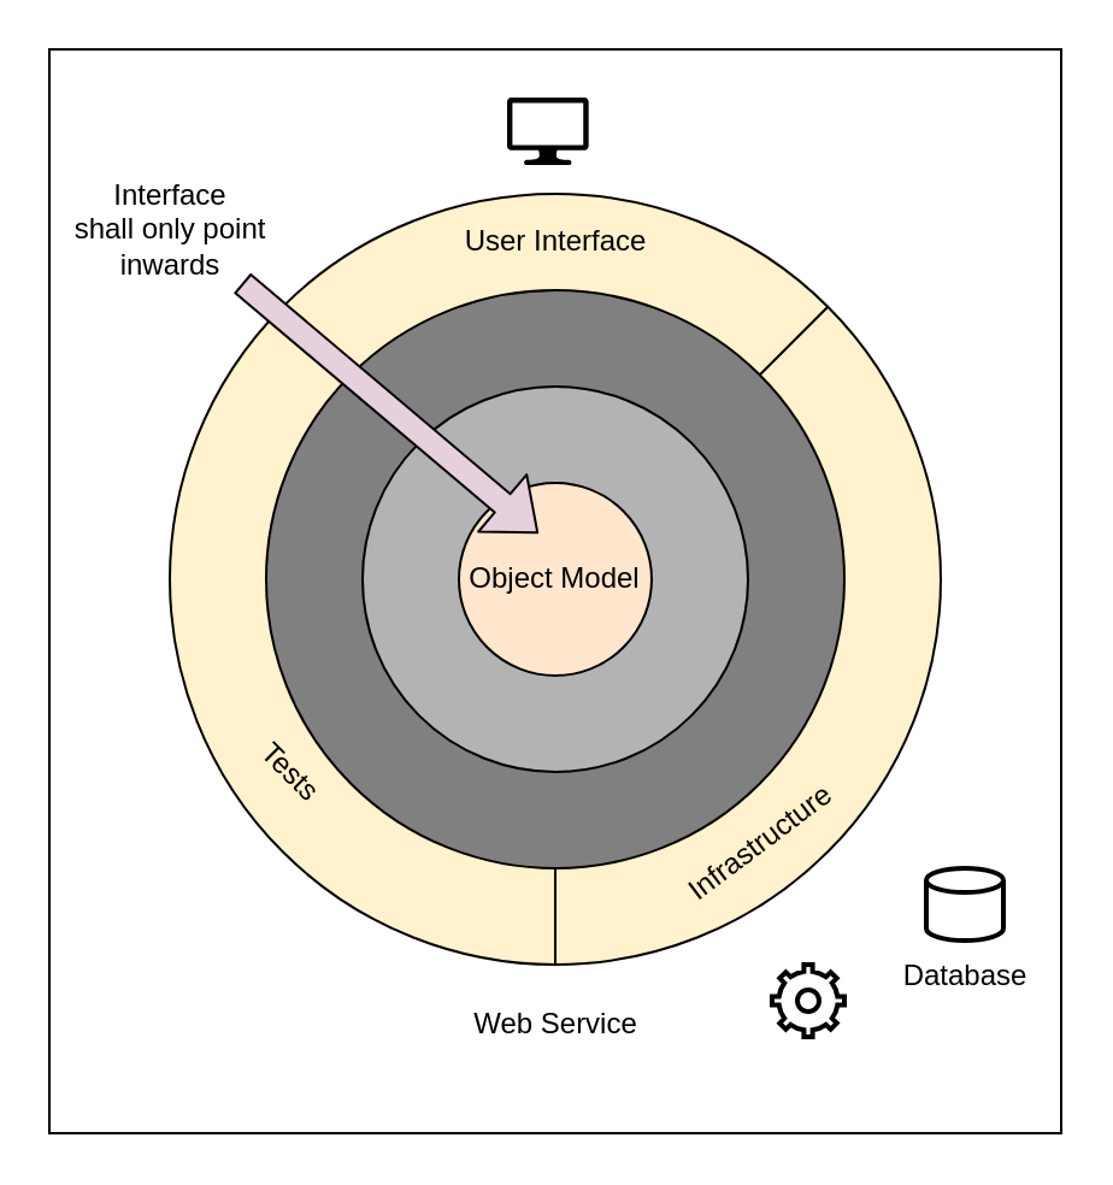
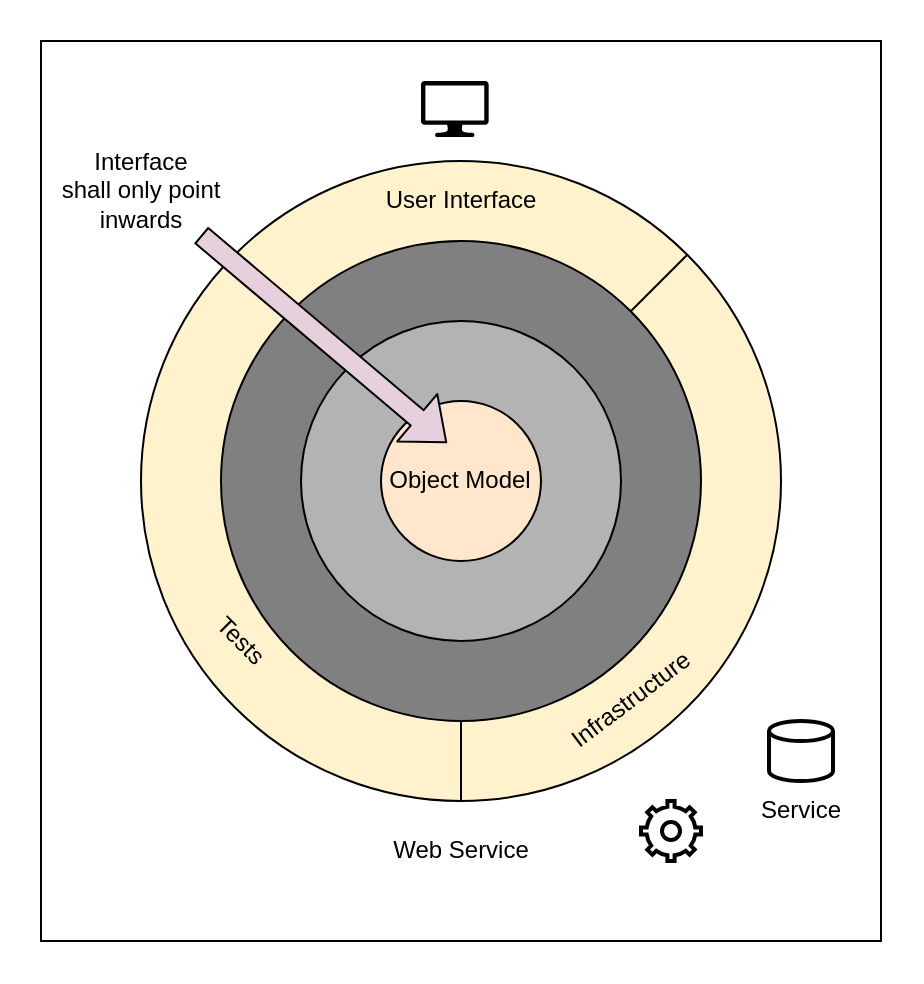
- <mxCell id="17" value="Database" style="text;html=1;resizable=0;autosize=1;align=center;verticalAlign=middle;points=[];fillColor=none;strokeColor=none;rounded=0;fontFamily=Arial;" parent="1" vertex="1"><mxGeometry x="365" y="395" width="70" height="20" as="geometry" /></mxCell>
+ <mxCell id="17" value="Service" style="text;html=1;resizable=0;autosize=1;align=center;verticalAlign=middle;points=[];fillColor=none;strokeColor=none;rounded=0;fontFamily=Arial;" parent="1" vertex="1"><mxGeometry x="365" y="395" width="70" height="20" as="geometry" /></mxCell>
